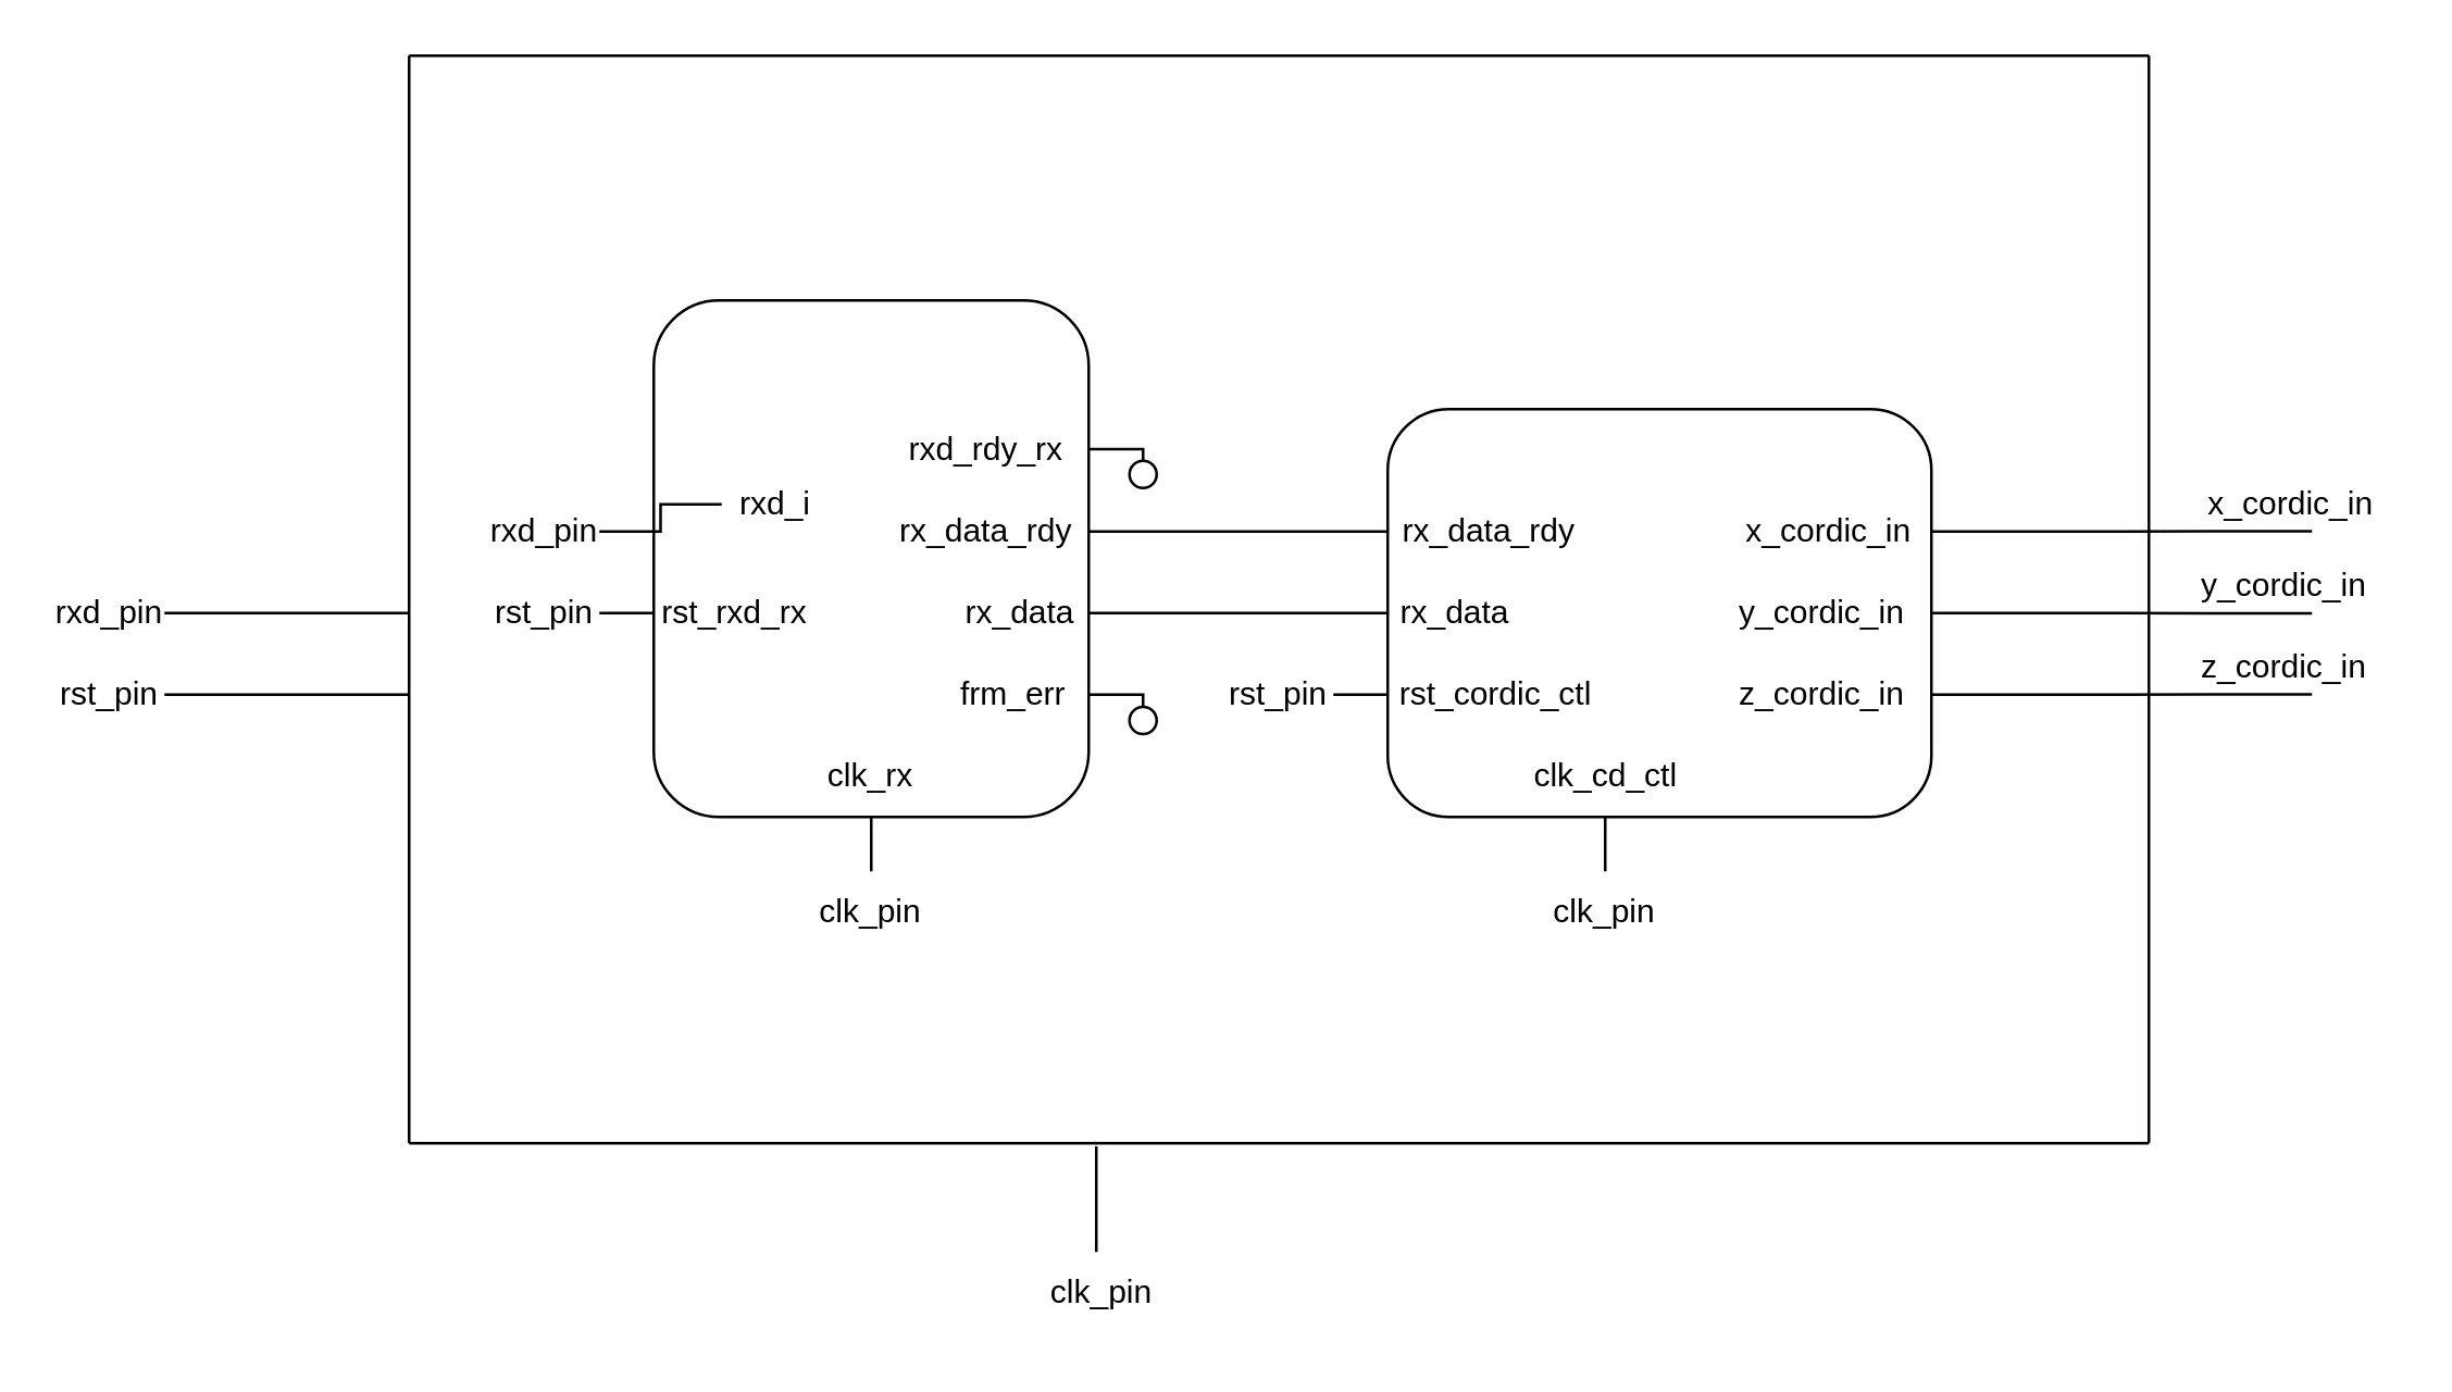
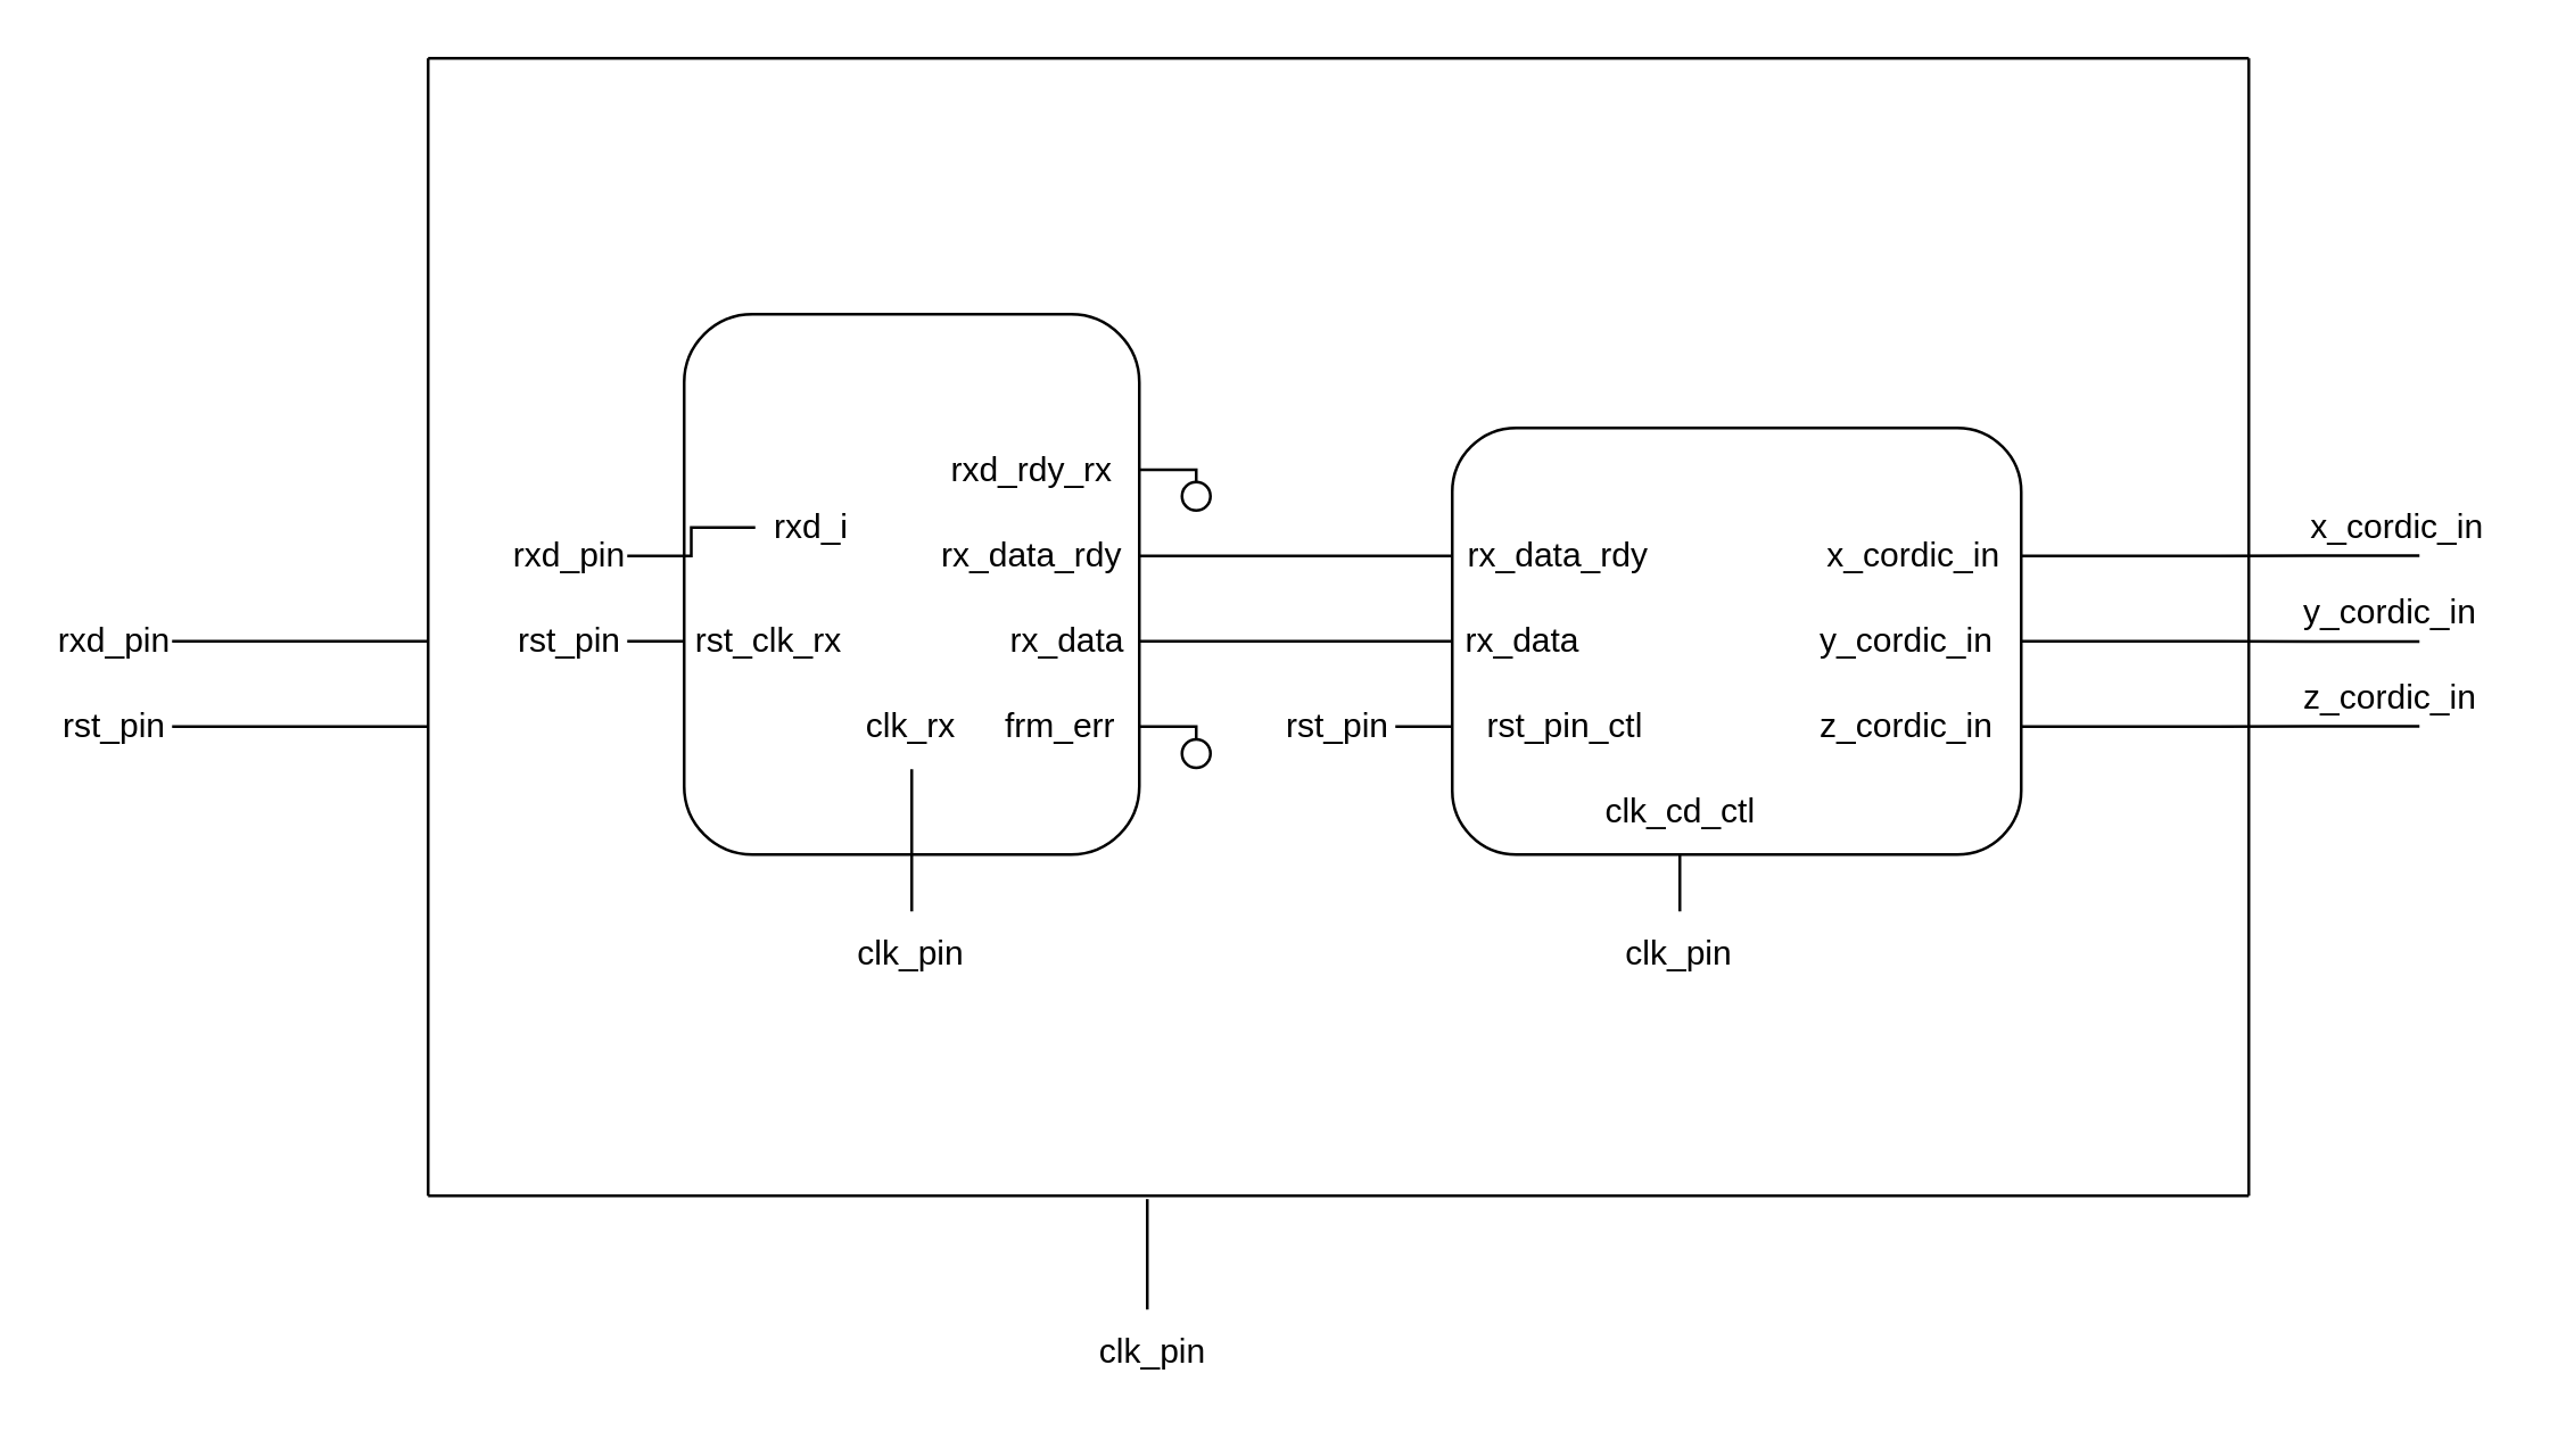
- <mxCell id="10" value="rst_rxd_rx" style="text;html=1;align=center;verticalAlign=middle;whiteSpace=wrap;rounded=0;" parent="1" vertex="1"><mxGeometry x="240" y="210" width="60" height="30" as="geometry" /></mxCell>
+ <mxCell id="10" value="rst_clk_rx" style="text;html=1;align=center;verticalAlign=middle;whiteSpace=wrap;rounded=0;" parent="1" vertex="1"><mxGeometry x="240" y="210" width="60" height="30" as="geometry" /></mxCell>
- <mxCell id="11" value="rst_cordic_ctl" style="text;html=1;align=center;verticalAlign=middle;whiteSpace=wrap;rounded=0;" parent="1" vertex="1"><mxGeometry x="510" y="240" width="80" height="30" as="geometry" /></mxCell>
+ <mxCell id="11" value="rst_pin_ctl" style="text;html=1;align=center;verticalAlign=middle;whiteSpace=wrap;rounded=0;" parent="1" vertex="1"><mxGeometry x="510" y="240" width="80" height="30" as="geometry" /></mxCell>
- <mxCell id="4" value="clk_rx" style="text;html=1;align=center;verticalAlign=middle;whiteSpace=wrap;rounded=0;" parent="1" vertex="1"><mxGeometry x="310" y="270" width="20" height="30" as="geometry" /></mxCell>
+ <mxCell id="4" value="clk_rx" style="text;html=1;align=center;verticalAlign=middle;whiteSpace=wrap;rounded=0;" parent="1" vertex="1"><mxGeometry x="310" y="240" width="20" height="30" as="geometry" /></mxCell>
